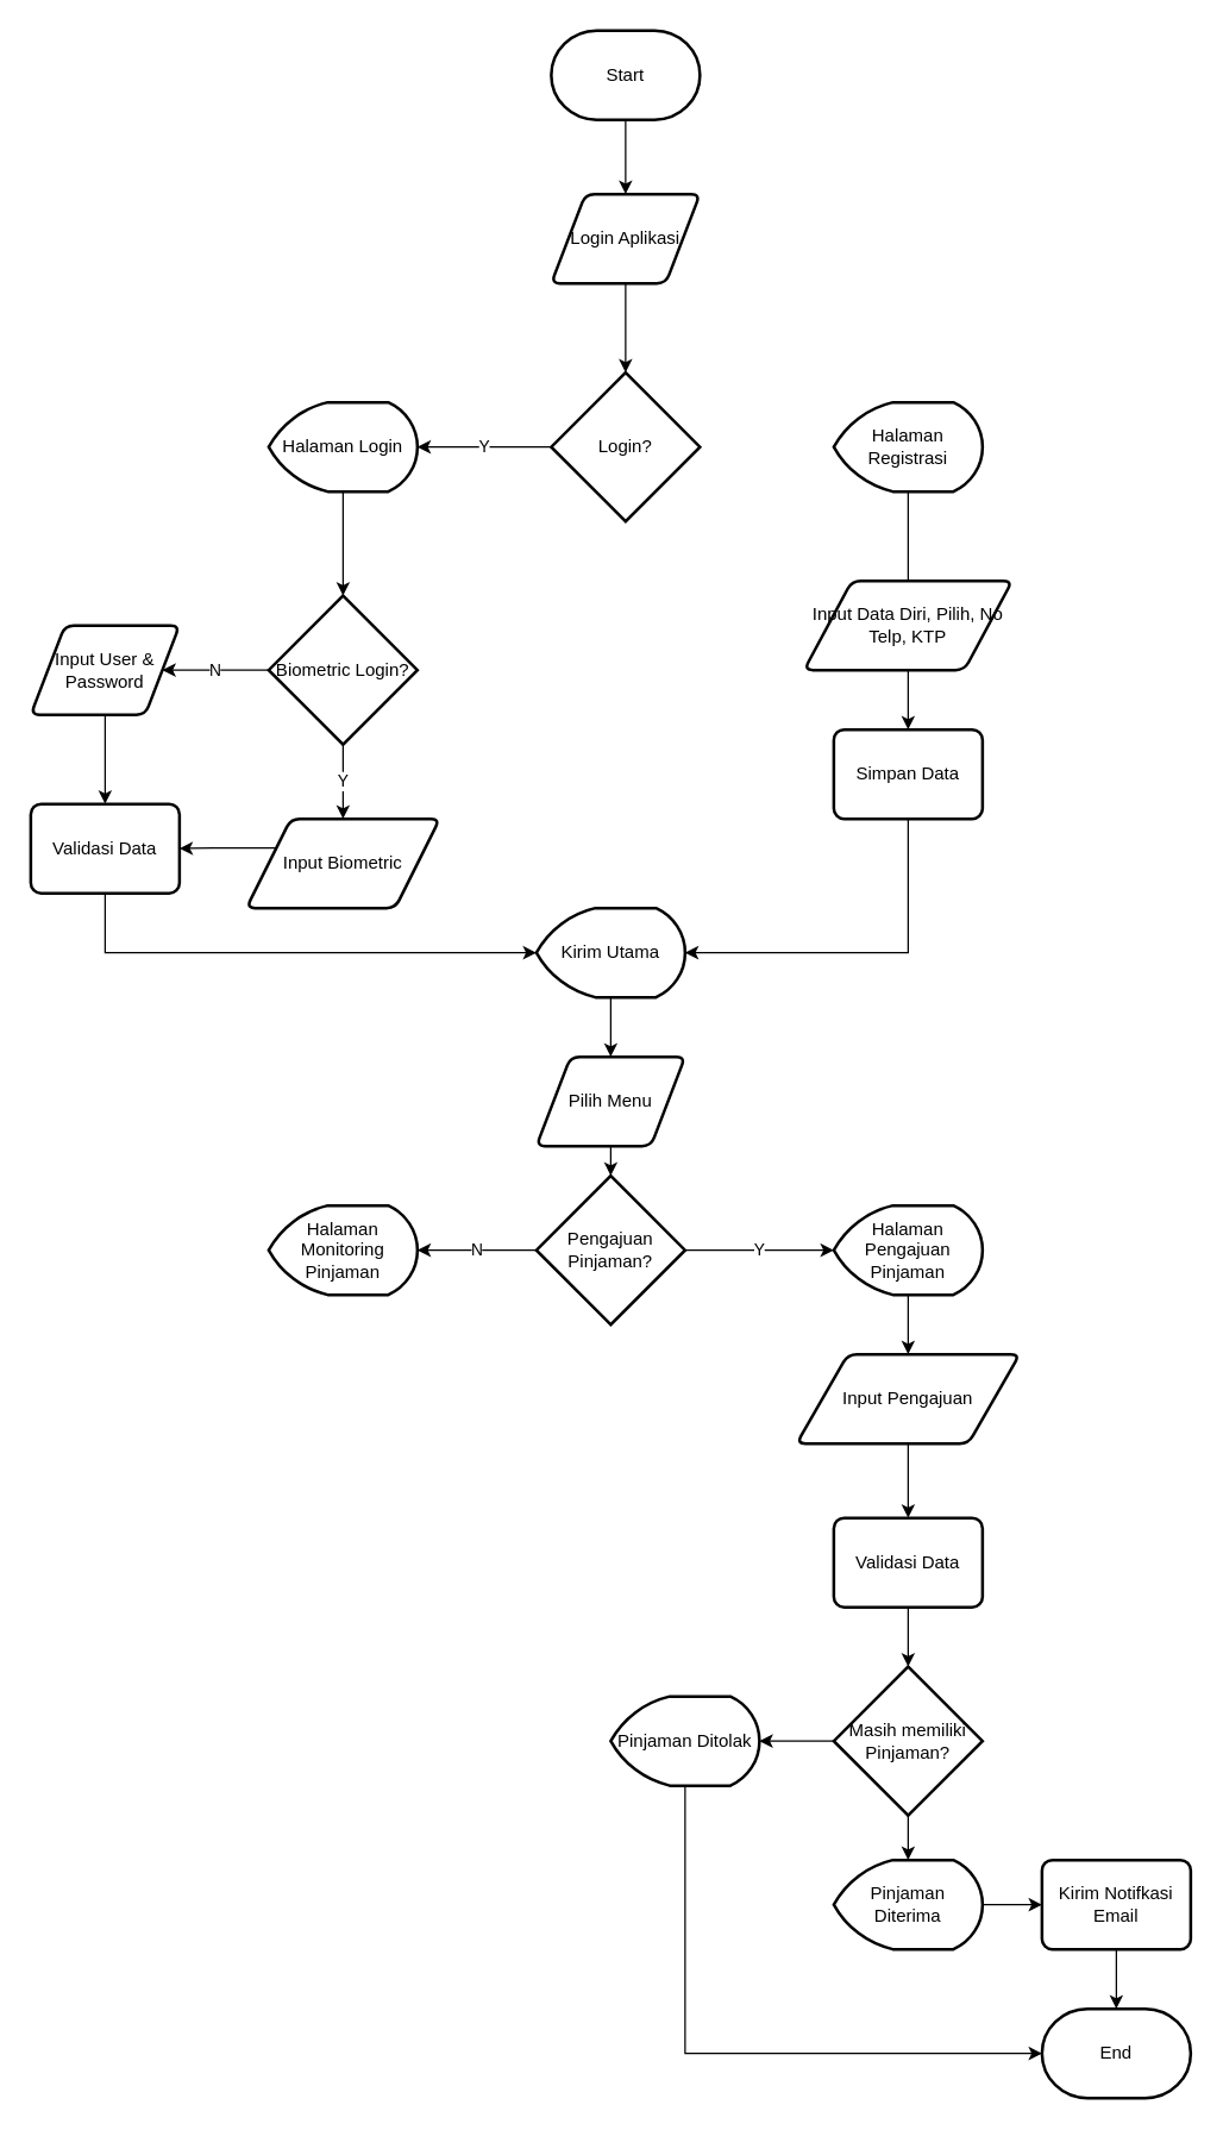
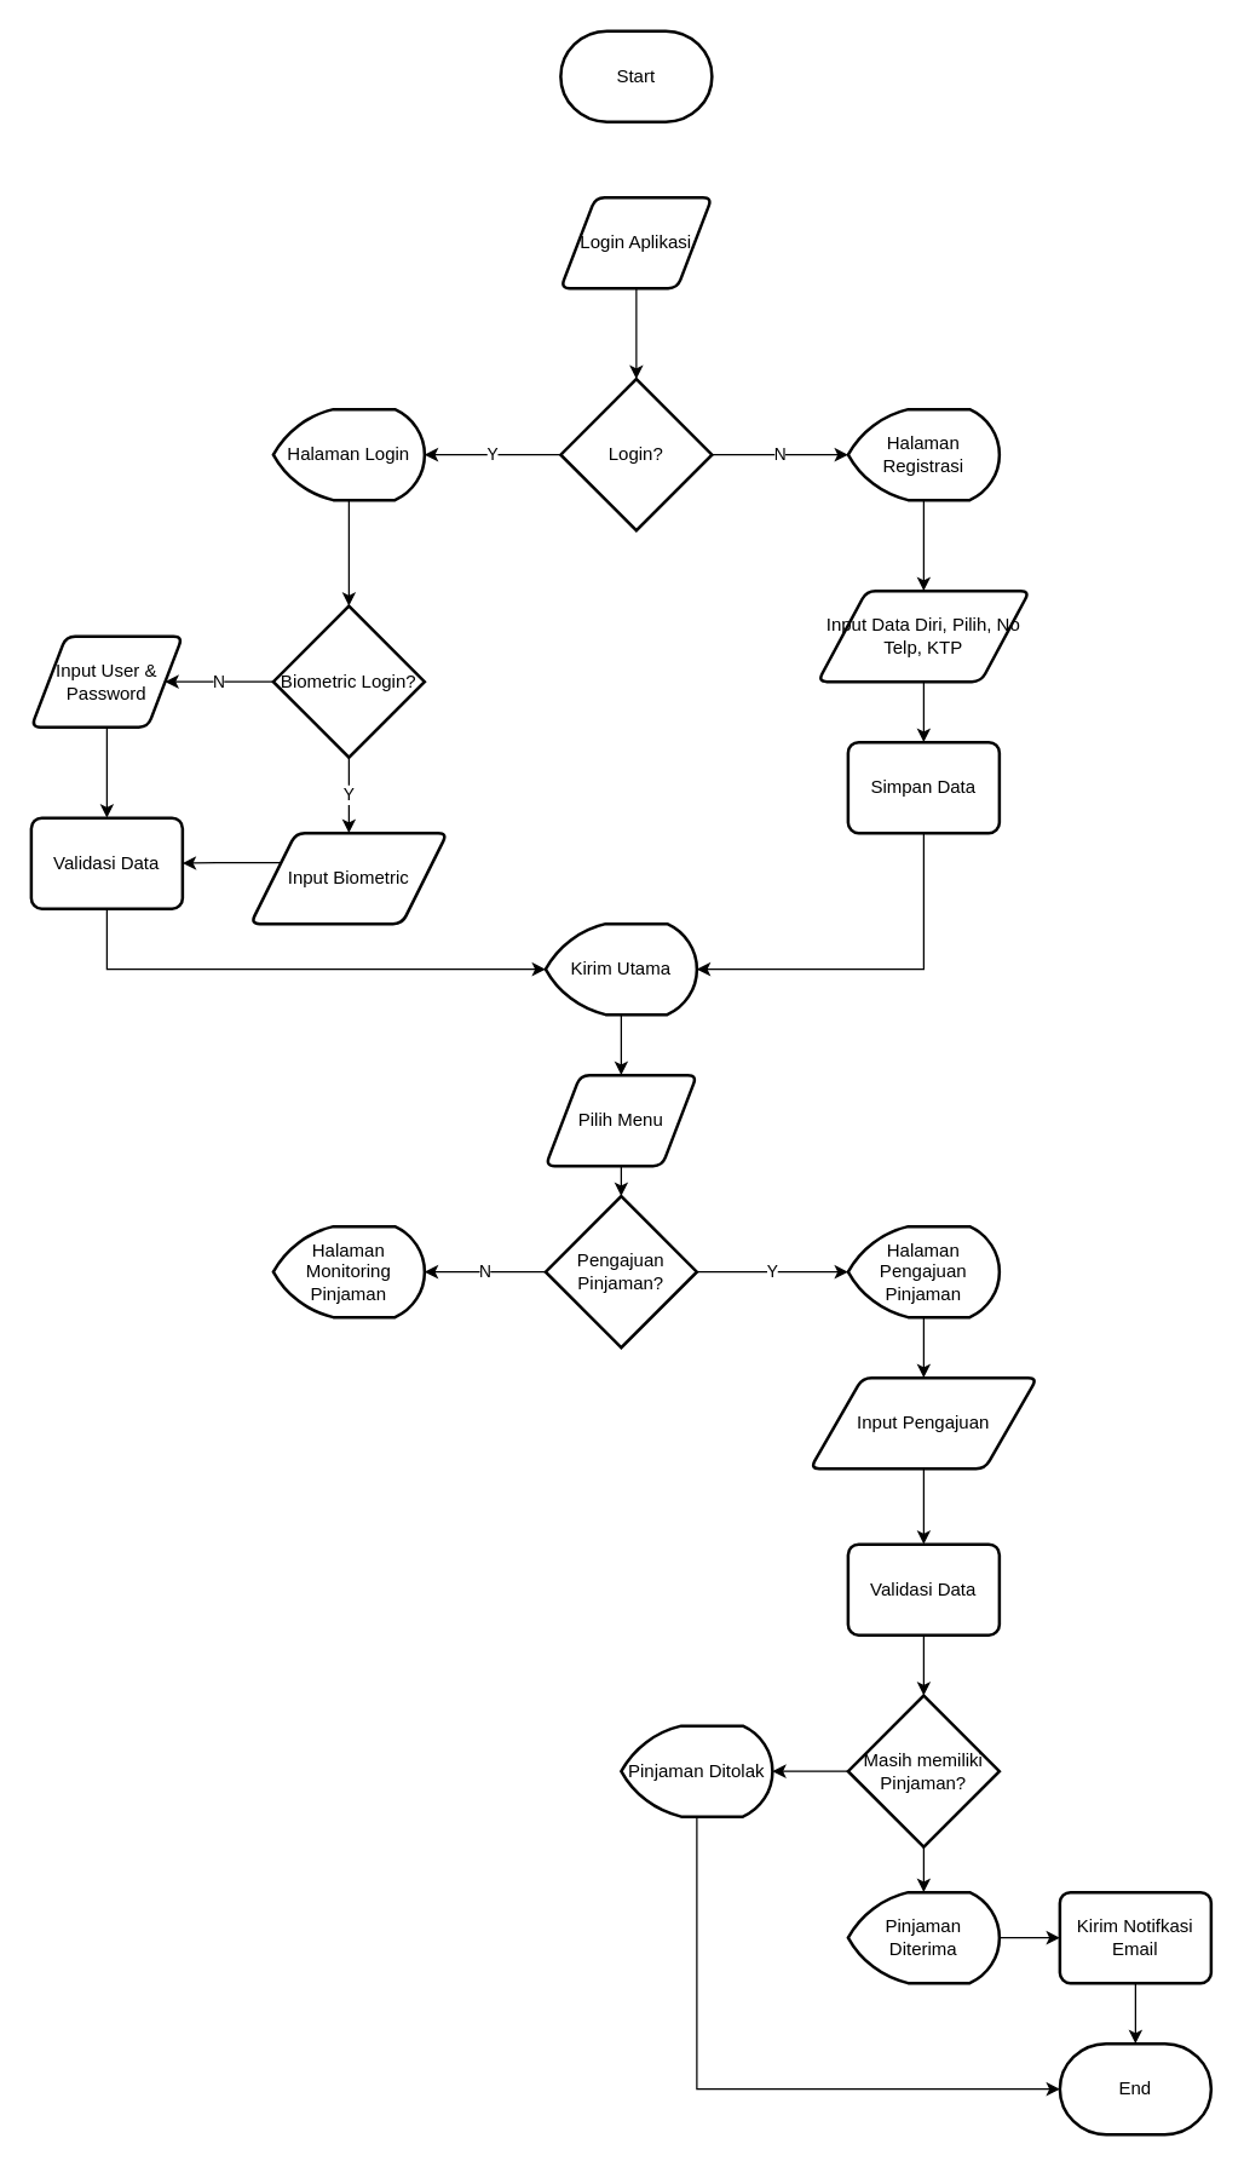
- <mxCell id="2" style="edgeStyle=orthogonalEdgeStyle;rounded=0;orthogonalLoop=1;jettySize=auto;html=1;exitX=0.5;exitY=1;exitDx=0;exitDy=0;exitPerimeter=0;" edge="1" parent="1" source="3" target="8"><mxGeometry relative="1" as="geometry" /></mxCell>
+ <mxCell id="5" value="N" style="edgeStyle=orthogonalEdgeStyle;rounded=0;orthogonalLoop=1;jettySize=auto;html=1;exitX=1;exitY=0.5;exitDx=0;exitDy=0;exitPerimeter=0;" edge="1" parent="1" source="6" target="14"><mxGeometry relative="1" as="geometry" /></mxCell>
- <mxCell id="13" style="edgeStyle=orthogonalEdgeStyle;rounded=0;orthogonalLoop=1;jettySize=auto;html=1;exitX=0.5;exitY=1;exitDx=0;exitDy=0;exitPerimeter=0;endArrow=none;" edge="1" parent="1" source="14" target="16"><mxGeometry relative="1" as="geometry" /></mxCell>
+ <mxCell id="13" style="edgeStyle=orthogonalEdgeStyle;rounded=0;orthogonalLoop=1;jettySize=auto;html=1;exitX=0.5;exitY=1;exitDx=0;exitDy=0;exitPerimeter=0;" edge="1" parent="1" source="14" target="16"><mxGeometry relative="1" as="geometry" /></mxCell>
